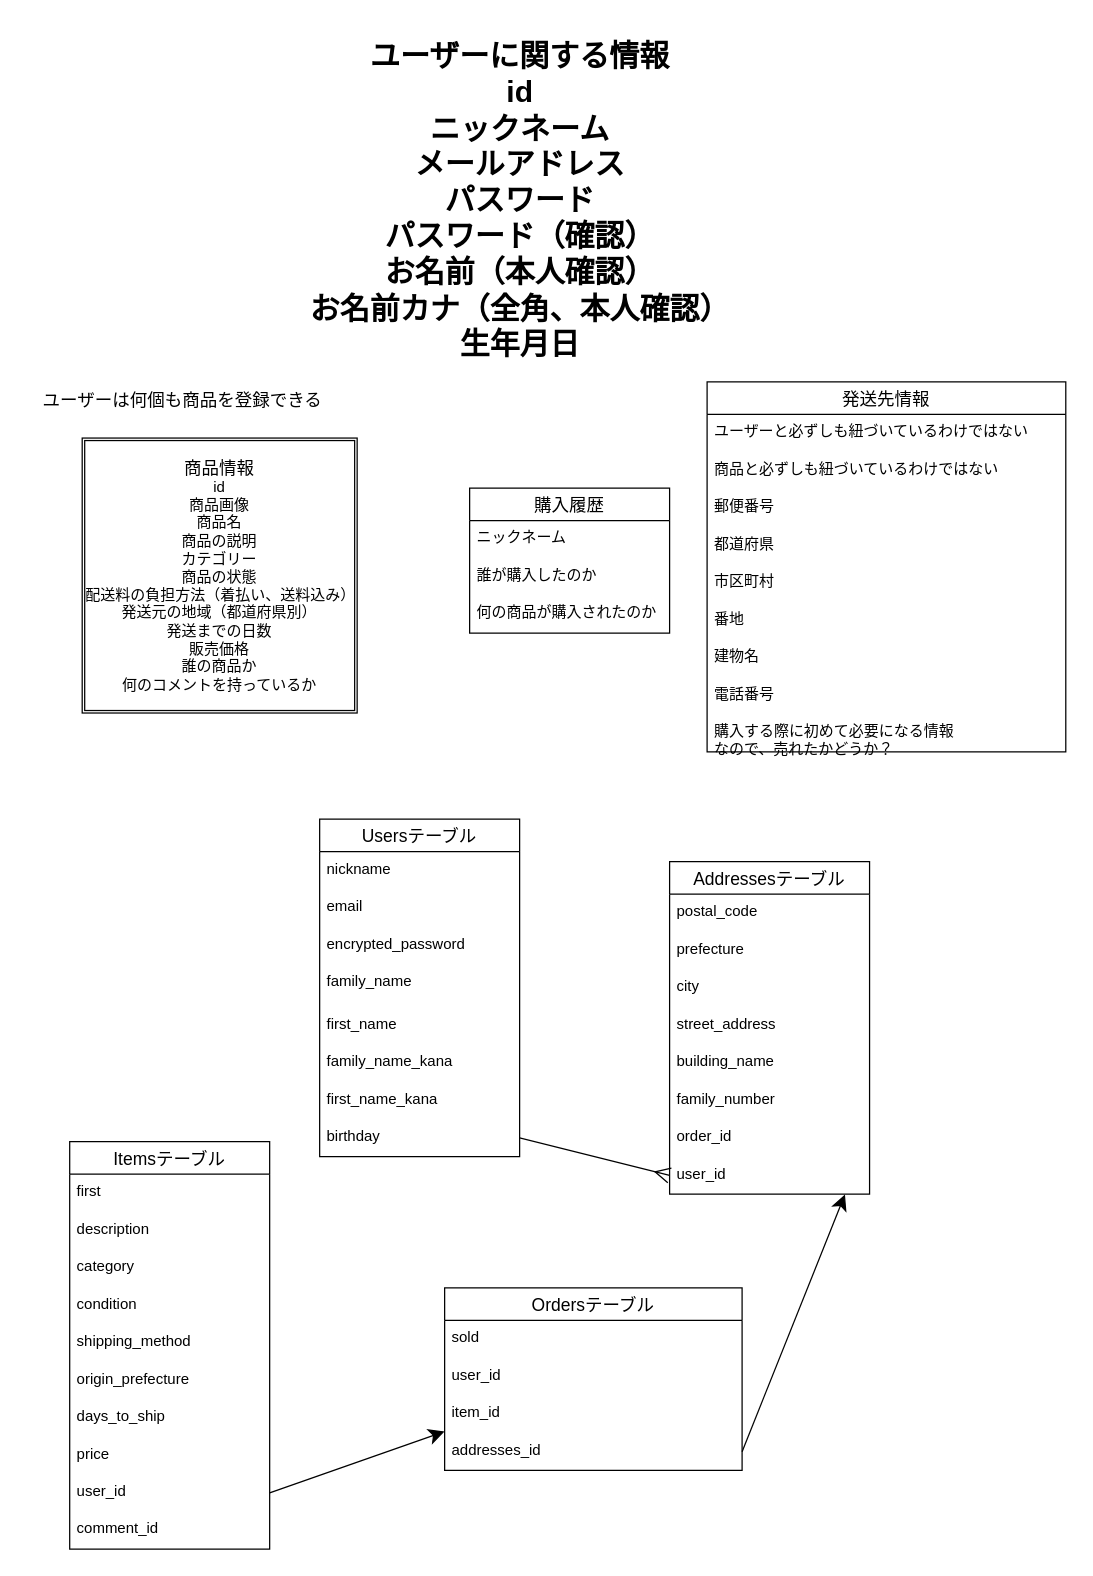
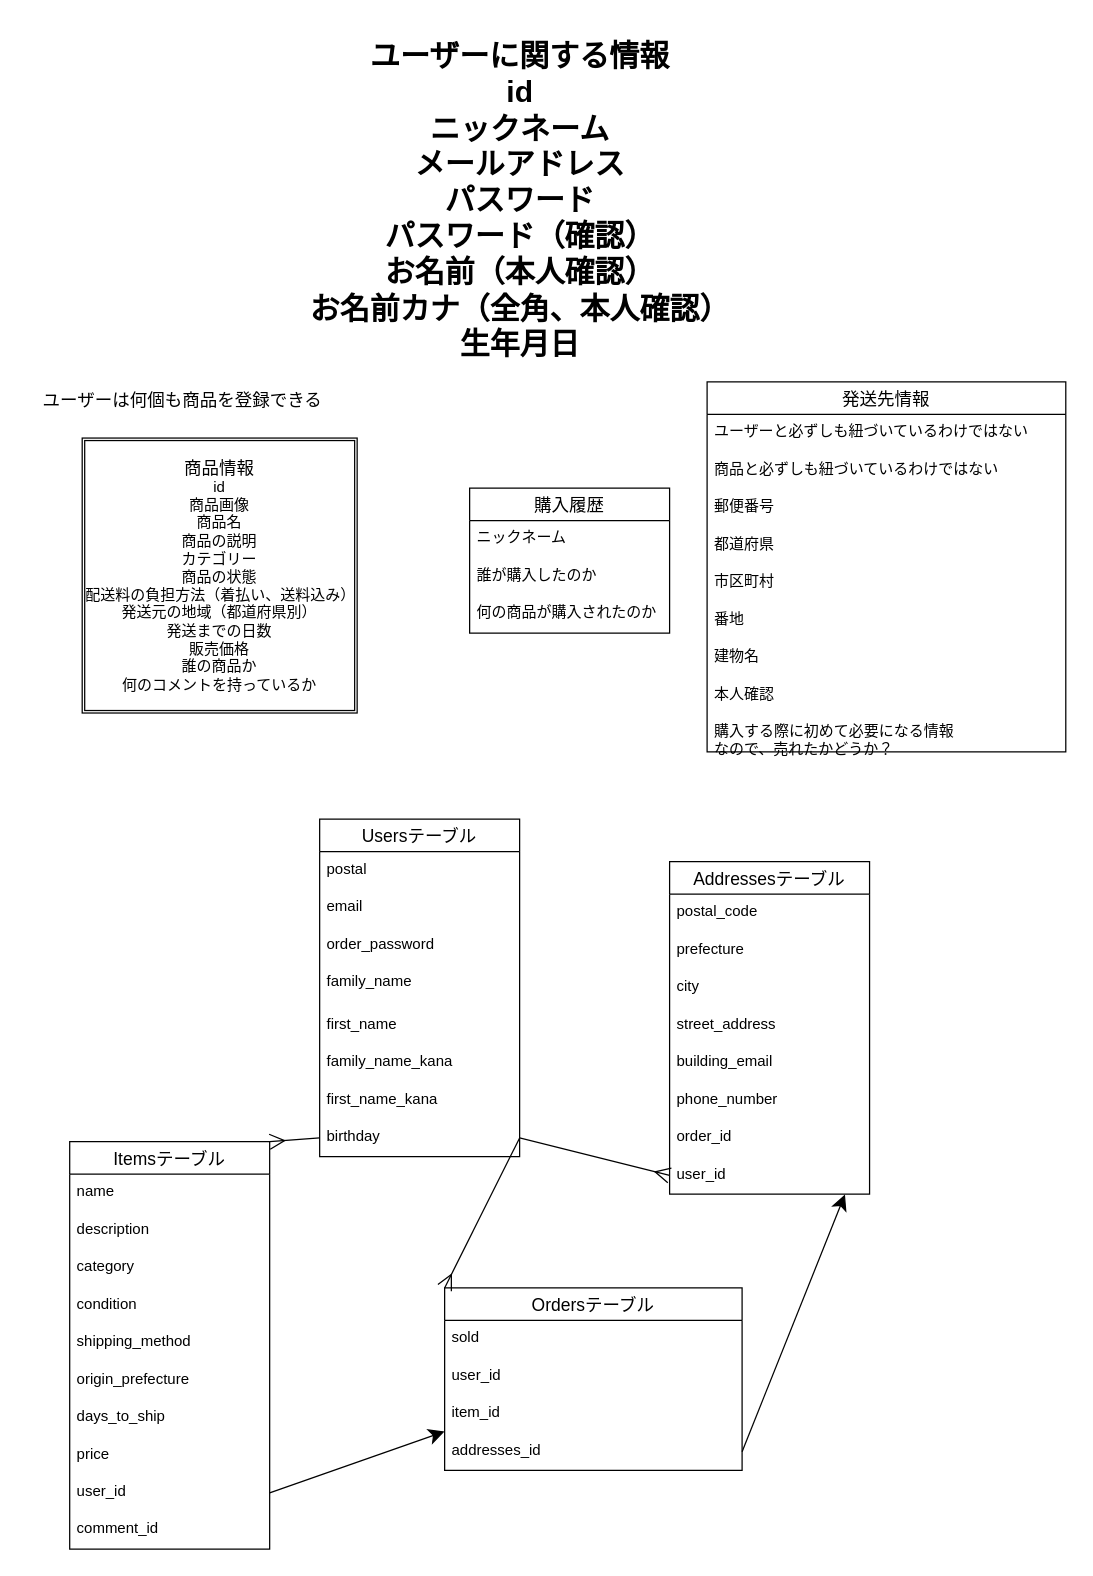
- <mxCell id="46" value="電話番号&#10;" style="text;strokeColor=none;fillColor=none;spacingLeft=4;spacingRight=4;overflow=hidden;rotatable=0;points=[[0,0.5],[1,0.5]];portConstraint=eastwest;fontSize=12;" vertex="1" parent="38"><mxGeometry y="236" width="287" height="30" as="geometry" /></mxCell>
+ <mxCell id="46" value="本人確認&#10;" style="text;strokeColor=none;fillColor=none;spacingLeft=4;spacingRight=4;overflow=hidden;rotatable=0;points=[[0,0.5],[1,0.5]];portConstraint=eastwest;fontSize=12;" vertex="1" parent="38"><mxGeometry y="236" width="287" height="30" as="geometry" /></mxCell>
- <mxCell id="7" value="nickname" style="text;strokeColor=none;fillColor=none;spacingLeft=4;spacingRight=4;overflow=hidden;rotatable=0;points=[[0,0.5],[1,0.5]];portConstraint=eastwest;fontSize=12;" vertex="1" parent="6"><mxGeometry y="26" width="160" height="30" as="geometry" /></mxCell>
+ <mxCell id="7" value="postal" style="text;strokeColor=none;fillColor=none;spacingLeft=4;spacingRight=4;overflow=hidden;rotatable=0;points=[[0,0.5],[1,0.5]];portConstraint=eastwest;fontSize=12;" vertex="1" parent="6"><mxGeometry y="26" width="160" height="30" as="geometry" /></mxCell>
- <mxCell id="9" value="encrypted_password" style="text;strokeColor=none;fillColor=none;spacingLeft=4;spacingRight=4;overflow=hidden;rotatable=0;points=[[0,0.5],[1,0.5]];portConstraint=eastwest;fontSize=12;" vertex="1" parent="6"><mxGeometry y="86" width="160" height="30" as="geometry" /></mxCell>
+ <mxCell id="9" value="order_password" style="text;strokeColor=none;fillColor=none;spacingLeft=4;spacingRight=4;overflow=hidden;rotatable=0;points=[[0,0.5],[1,0.5]];portConstraint=eastwest;fontSize=12;" vertex="1" parent="6"><mxGeometry y="86" width="160" height="30" as="geometry" /></mxCell>
- <mxCell id="53" value="building_name" style="text;strokeColor=none;fillColor=none;spacingLeft=4;spacingRight=4;overflow=hidden;rotatable=0;points=[[0,0.5],[1,0.5]];portConstraint=eastwest;fontSize=12;" vertex="1" parent="48"><mxGeometry y="146" width="160" height="30" as="geometry" /></mxCell>
+ <mxCell id="53" value="building_email" style="text;strokeColor=none;fillColor=none;spacingLeft=4;spacingRight=4;overflow=hidden;rotatable=0;points=[[0,0.5],[1,0.5]];portConstraint=eastwest;fontSize=12;" vertex="1" parent="48"><mxGeometry y="146" width="160" height="30" as="geometry" /></mxCell>
- <mxCell id="54" value="family_number" style="text;strokeColor=none;fillColor=none;spacingLeft=4;spacingRight=4;overflow=hidden;rotatable=0;points=[[0,0.5],[1,0.5]];portConstraint=eastwest;fontSize=12;" vertex="1" parent="48"><mxGeometry y="176" width="160" height="30" as="geometry" /></mxCell>
+ <mxCell id="54" value="phone_number" style="text;strokeColor=none;fillColor=none;spacingLeft=4;spacingRight=4;overflow=hidden;rotatable=0;points=[[0,0.5],[1,0.5]];portConstraint=eastwest;fontSize=12;" vertex="1" parent="48"><mxGeometry y="176" width="160" height="30" as="geometry" /></mxCell>
+ <mxCell id="26" style="edgeStyle=none;html=1;exitX=0;exitY=0.5;exitDx=0;exitDy=0;entryX=1;entryY=0;entryDx=0;entryDy=0;strokeColor=default;fontSize=14;endArrow=ERmany;endFill=0;endSize=10;" edge="1" parent="1" source="14" target="15"><mxGeometry relative="1" as="geometry" /></mxCell>
- <mxCell id="16" value="first" style="text;strokeColor=none;fillColor=none;spacingLeft=4;spacingRight=4;overflow=hidden;rotatable=0;points=[[0,0.5],[1,0.5]];portConstraint=eastwest;fontSize=12;" vertex="1" parent="15"><mxGeometry y="26" width="160" height="30" as="geometry" /></mxCell>
+ <mxCell id="16" value="name" style="text;strokeColor=none;fillColor=none;spacingLeft=4;spacingRight=4;overflow=hidden;rotatable=0;points=[[0,0.5],[1,0.5]];portConstraint=eastwest;fontSize=12;" vertex="1" parent="15"><mxGeometry y="26" width="160" height="30" as="geometry" /></mxCell>
+ <mxCell id="32" style="edgeStyle=none;html=1;exitX=1;exitY=0.5;exitDx=0;exitDy=0;entryX=0;entryY=0;entryDx=0;entryDy=0;strokeColor=default;fontSize=14;endArrow=ERmany;endFill=0;endSize=10;" edge="1" parent="1" source="14" target="27"><mxGeometry relative="1" as="geometry" /></mxCell>
